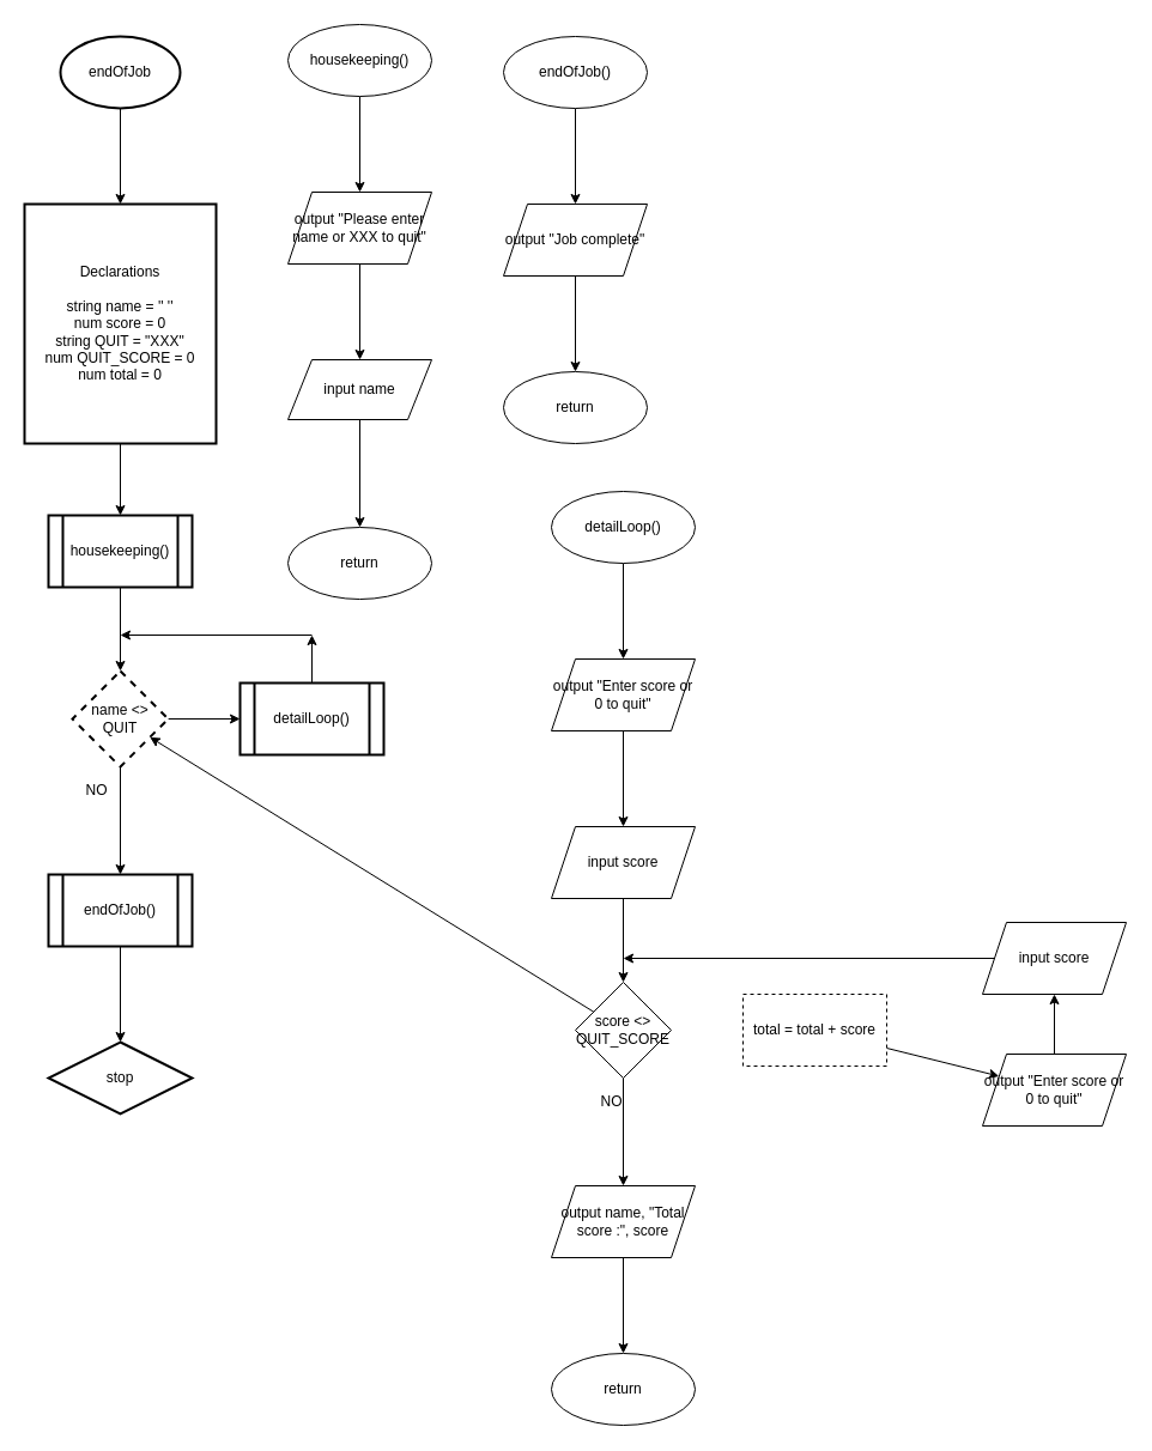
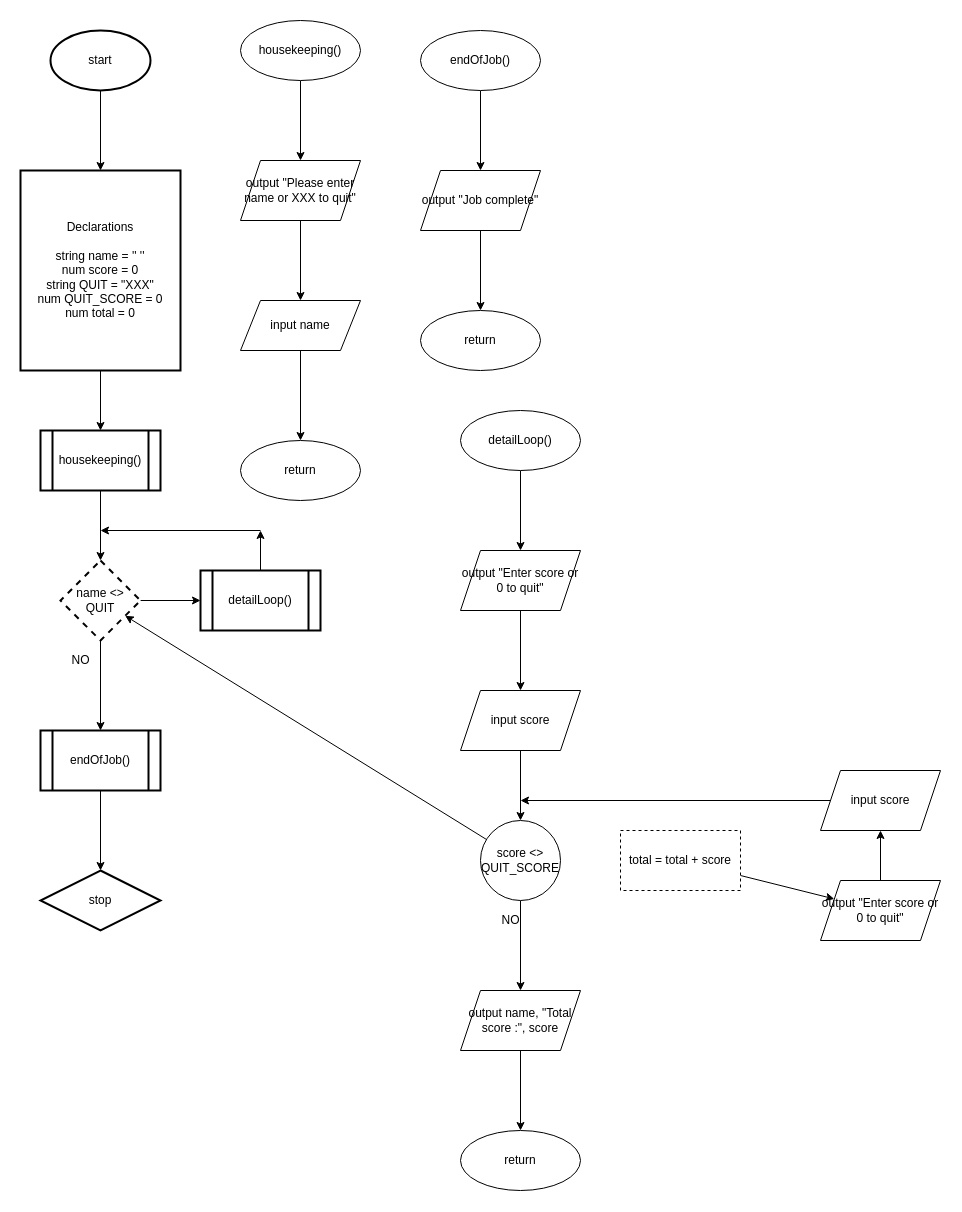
- <mxCell id="3" value="endOfJob" style="strokeWidth=2;html=1;shape=mxgraph.flowchart.start_1;whiteSpace=wrap;" vertex="1" parent="1"><mxGeometry x="50" y="30" width="100" height="60" as="geometry" /></mxCell>
+ <mxCell id="3" value="start" style="strokeWidth=2;html=1;shape=mxgraph.flowchart.start_1;whiteSpace=wrap;" vertex="1" parent="1"><mxGeometry x="50" y="30" width="100" height="60" as="geometry" /></mxCell>
- <mxCell id="38" value="score &amp;lt;&amp;gt; QUIT_SCORE" style="rhombus;whiteSpace=wrap;html=1;" vertex="1" parent="1"><mxGeometry x="480" y="820" width="80" height="80" as="geometry" /></mxCell>
+ <mxCell id="38" value="score &amp;lt;&amp;gt; QUIT_SCORE" style="ellipse;whiteSpace=wrap;html=1;" vertex="1" parent="1"><mxGeometry x="480" y="820" width="80" height="80" as="geometry" /></mxCell>
